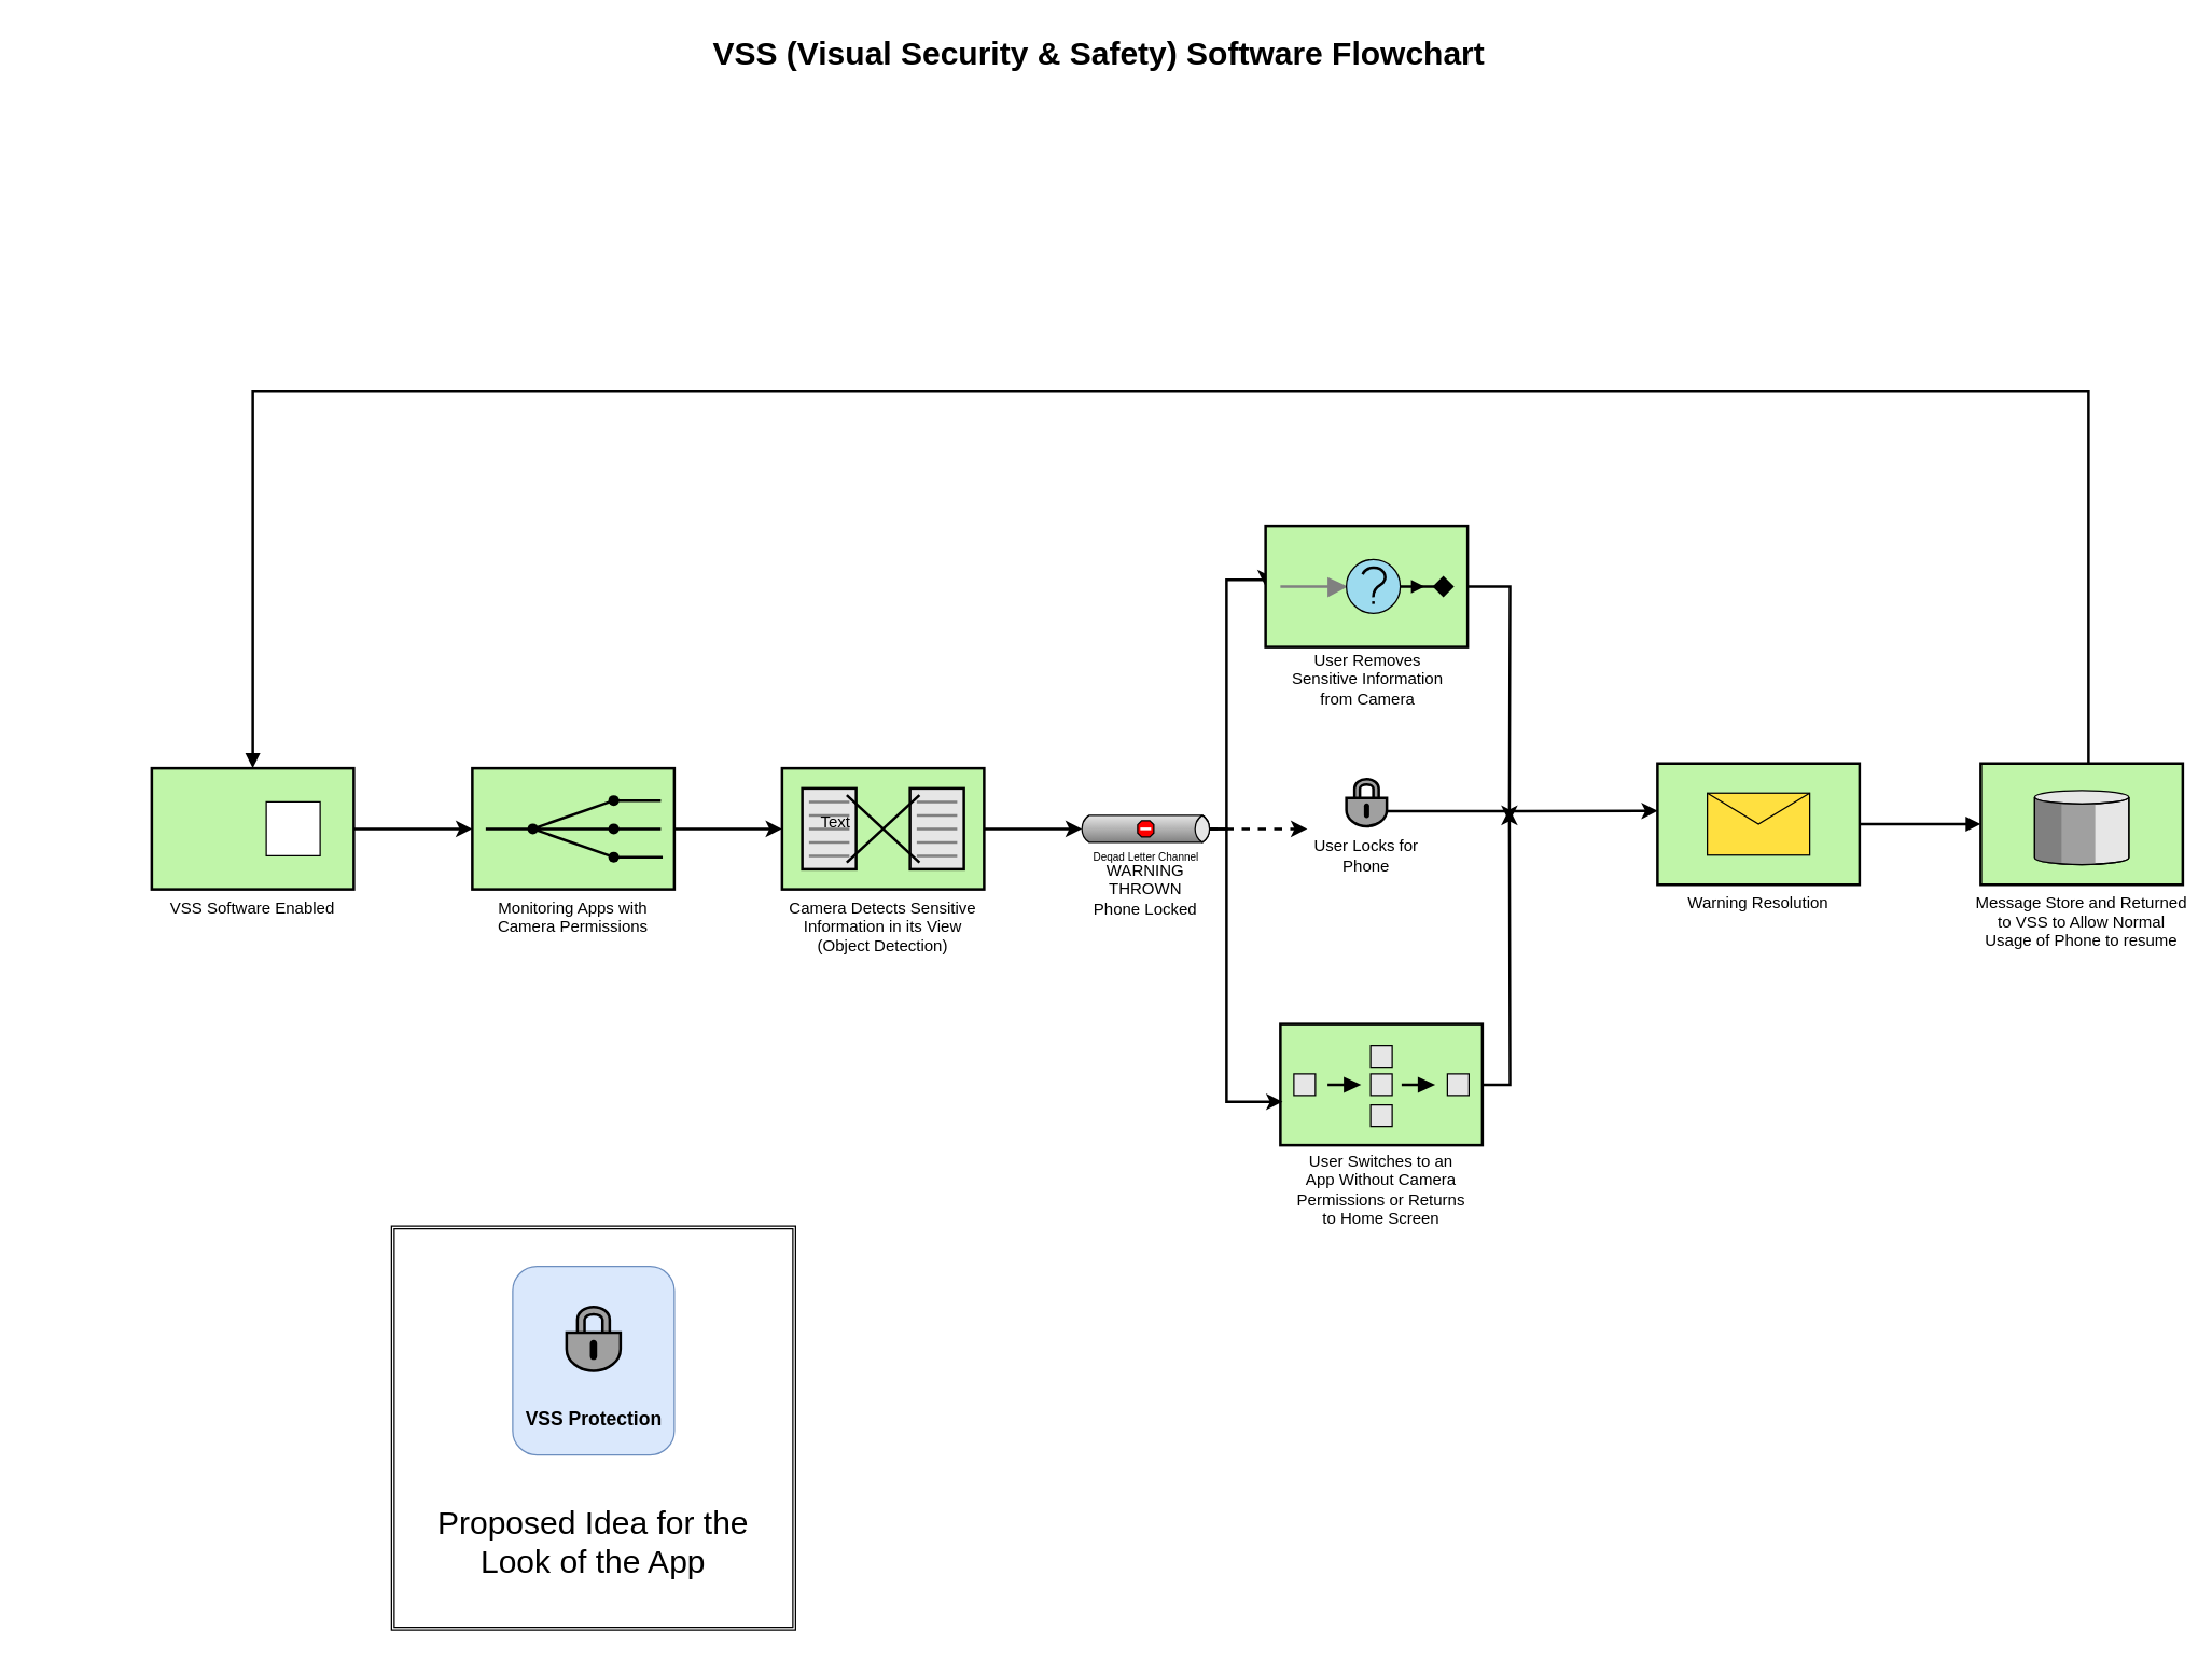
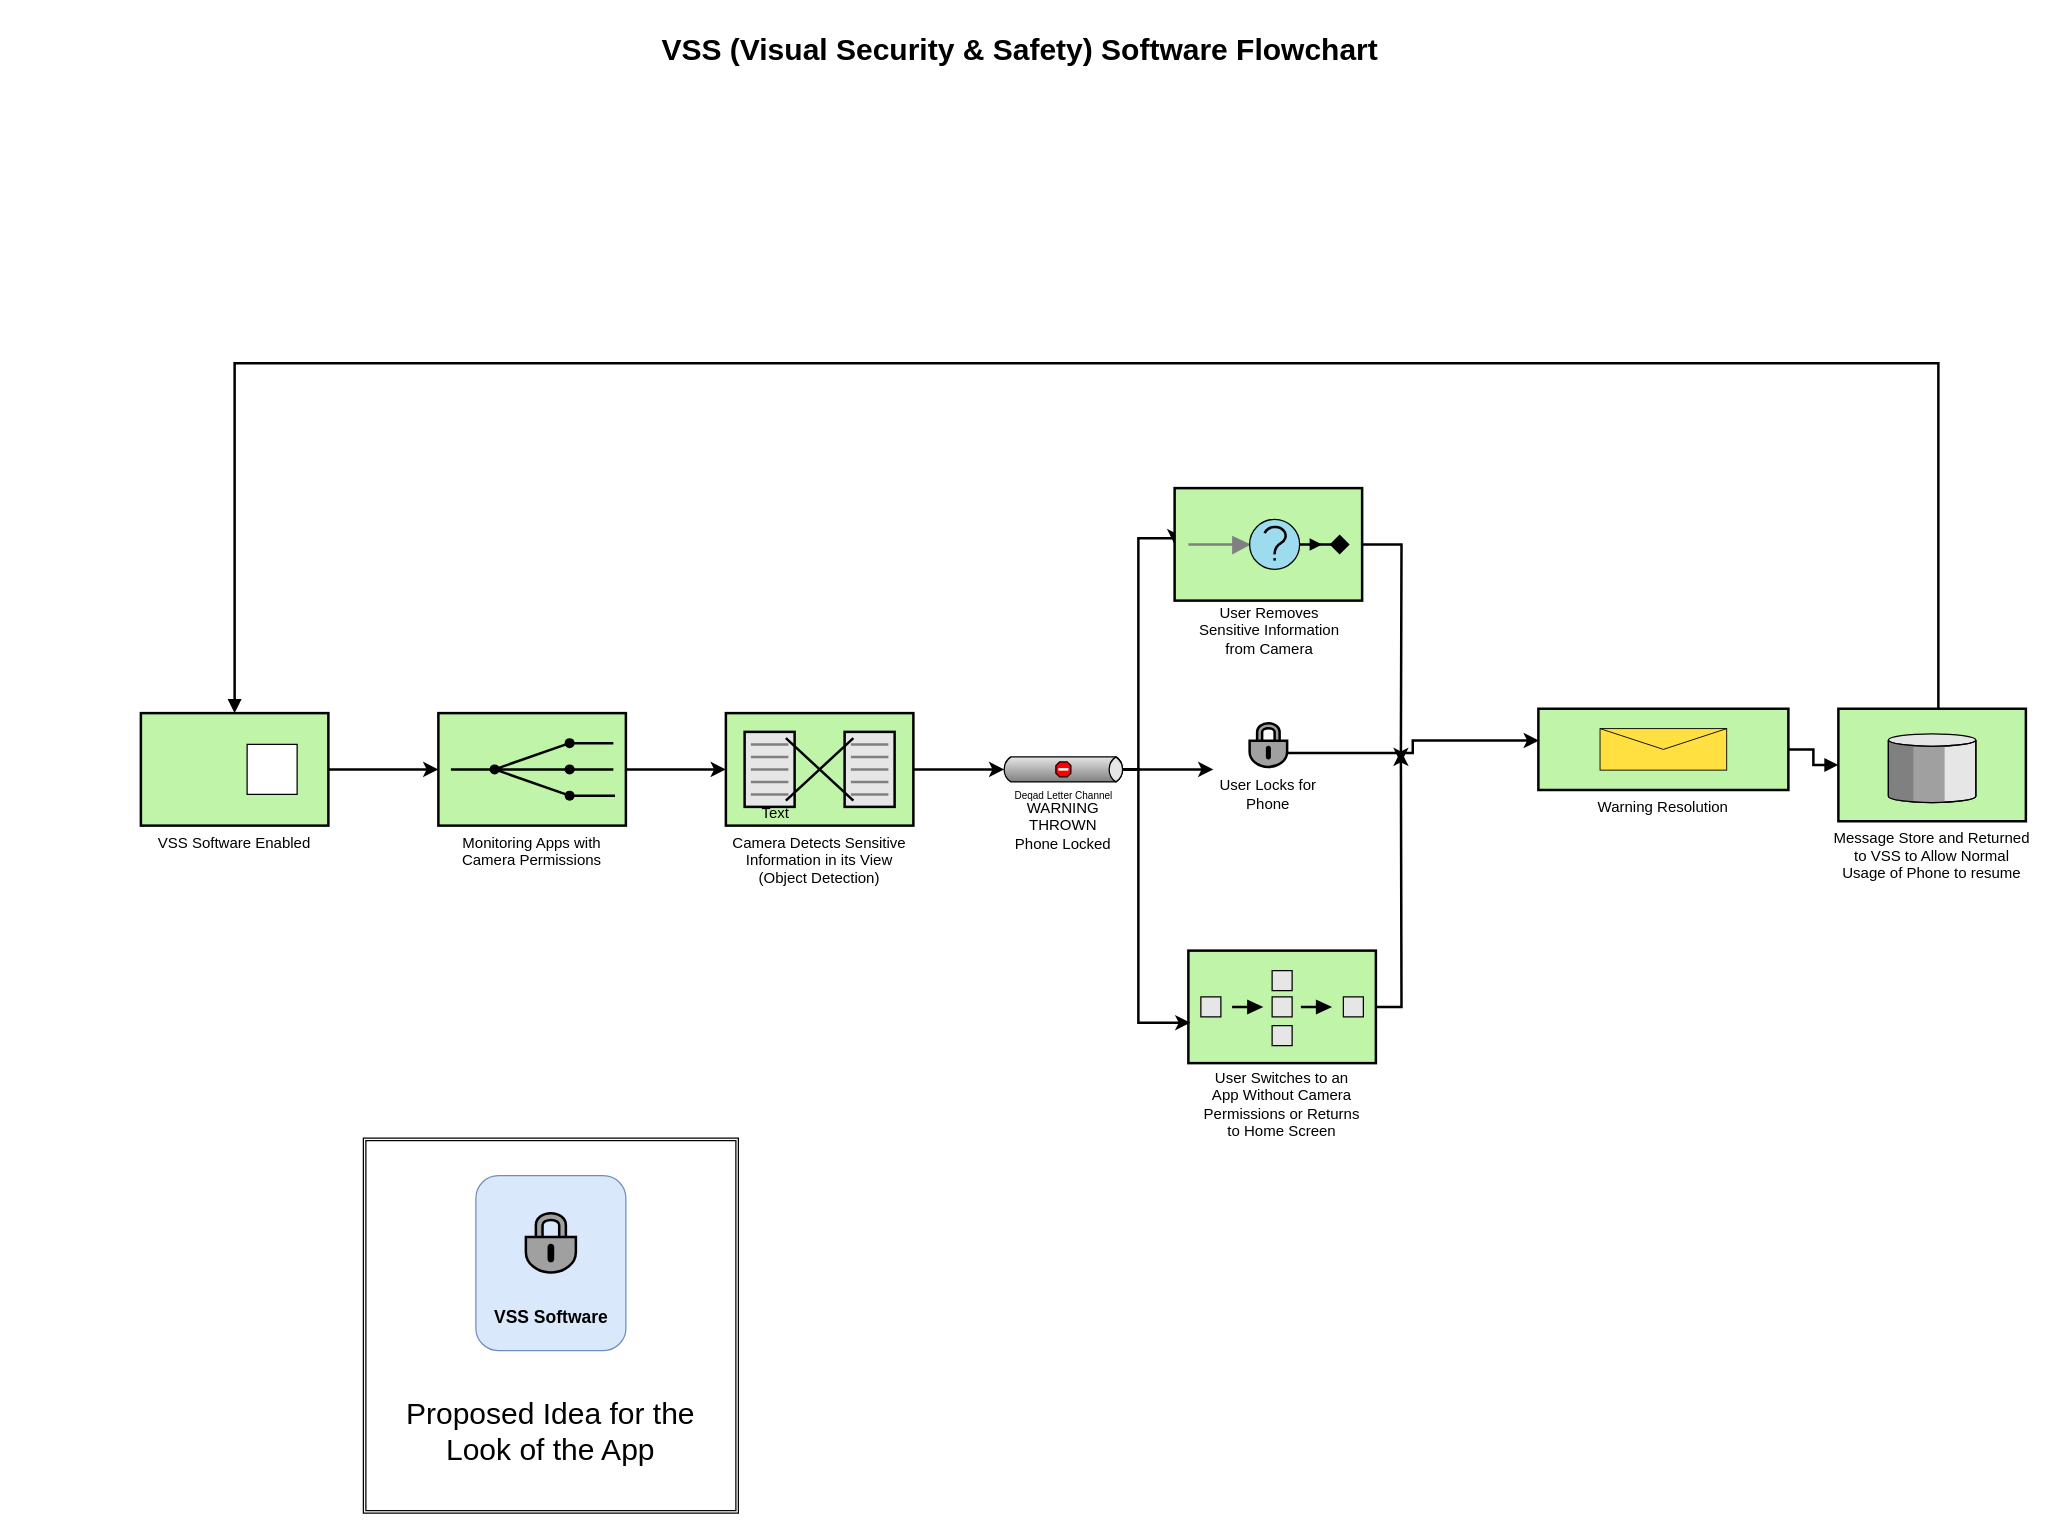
- <mxCell id="15" value="Text" style="text;html=1;strokeColor=none;fillColor=none;align=center;verticalAlign=middle;whiteSpace=wrap;rounded=0;" vertex="1" parent="1"><mxGeometry x="600" y="600" width="40" height="20" as="geometry" /></mxCell>
+ <mxCell id="15" value="Text" style="text;html=1;strokeColor=none;fillColor=none;align=center;verticalAlign=middle;whiteSpace=wrap;rounded=0;" vertex="1" parent="1"><mxGeometry x="600" y="640" width="40" height="20" as="geometry" /></mxCell>
- <mxCell id="11" value="Warning Resolution" style="strokeWidth=2;dashed=0;align=center;fontSize=12;fillColor=#c0f5a9;verticalLabelPosition=bottom;verticalAlign=top;shape=mxgraph.eip.envelope_wrapper;" parent="1" vertex="1"><mxGeometry x="1230" y="566.5" width="150" height="90" as="geometry" /></mxCell>
+ <mxCell id="11" value="Warning Resolution" style="strokeWidth=2;dashed=0;align=center;fontSize=12;fillColor=#c0f5a9;verticalLabelPosition=bottom;verticalAlign=top;shape=mxgraph.eip.envelope_wrapper;" parent="1" vertex="1"><mxGeometry x="1230" y="566.5" width="200" height="65" as="geometry" /></mxCell>
- <mxCell id="29" style="edgeStyle=orthogonalEdgeStyle;rounded=0;orthogonalLoop=1;jettySize=auto;html=1;exitX=1;exitY=0.5;exitDx=-2.7;exitDy=0;exitPerimeter=0;entryX=0.011;entryY=-0.5;entryDx=0;entryDy=0;entryPerimeter=0;strokeWidth=2;dashed=1;" edge="1" parent="1" source="17" target="24"><mxGeometry relative="1" as="geometry" /></mxCell>
+ <mxCell id="29" style="edgeStyle=orthogonalEdgeStyle;rounded=0;orthogonalLoop=1;jettySize=auto;html=1;exitX=1;exitY=0.5;exitDx=-2.7;exitDy=0;exitPerimeter=0;entryX=0.011;entryY=-0.5;entryDx=0;entryDy=0;entryPerimeter=0;strokeWidth=2;" edge="1" parent="1" source="17" target="24"><mxGeometry relative="1" as="geometry" /></mxCell>
- <mxCell id="36" value="&lt;font style=&quot;font-size: 14px&quot;&gt;VSS Protection&lt;/font&gt;" style="text;strokeColor=none;fillColor=none;html=1;fontSize=24;fontStyle=1;verticalAlign=middle;align=center;" vertex="1" parent="1"><mxGeometry x="390" y="1030" width="100" height="40" as="geometry" /></mxCell>
+ <mxCell id="36" value="&lt;font style=&quot;font-size: 14px&quot;&gt;VSS Software&lt;/font&gt;" style="text;strokeColor=none;fillColor=none;html=1;fontSize=24;fontStyle=1;verticalAlign=middle;align=center;" vertex="1" parent="1"><mxGeometry x="390" y="1030" width="100" height="40" as="geometry" /></mxCell>
